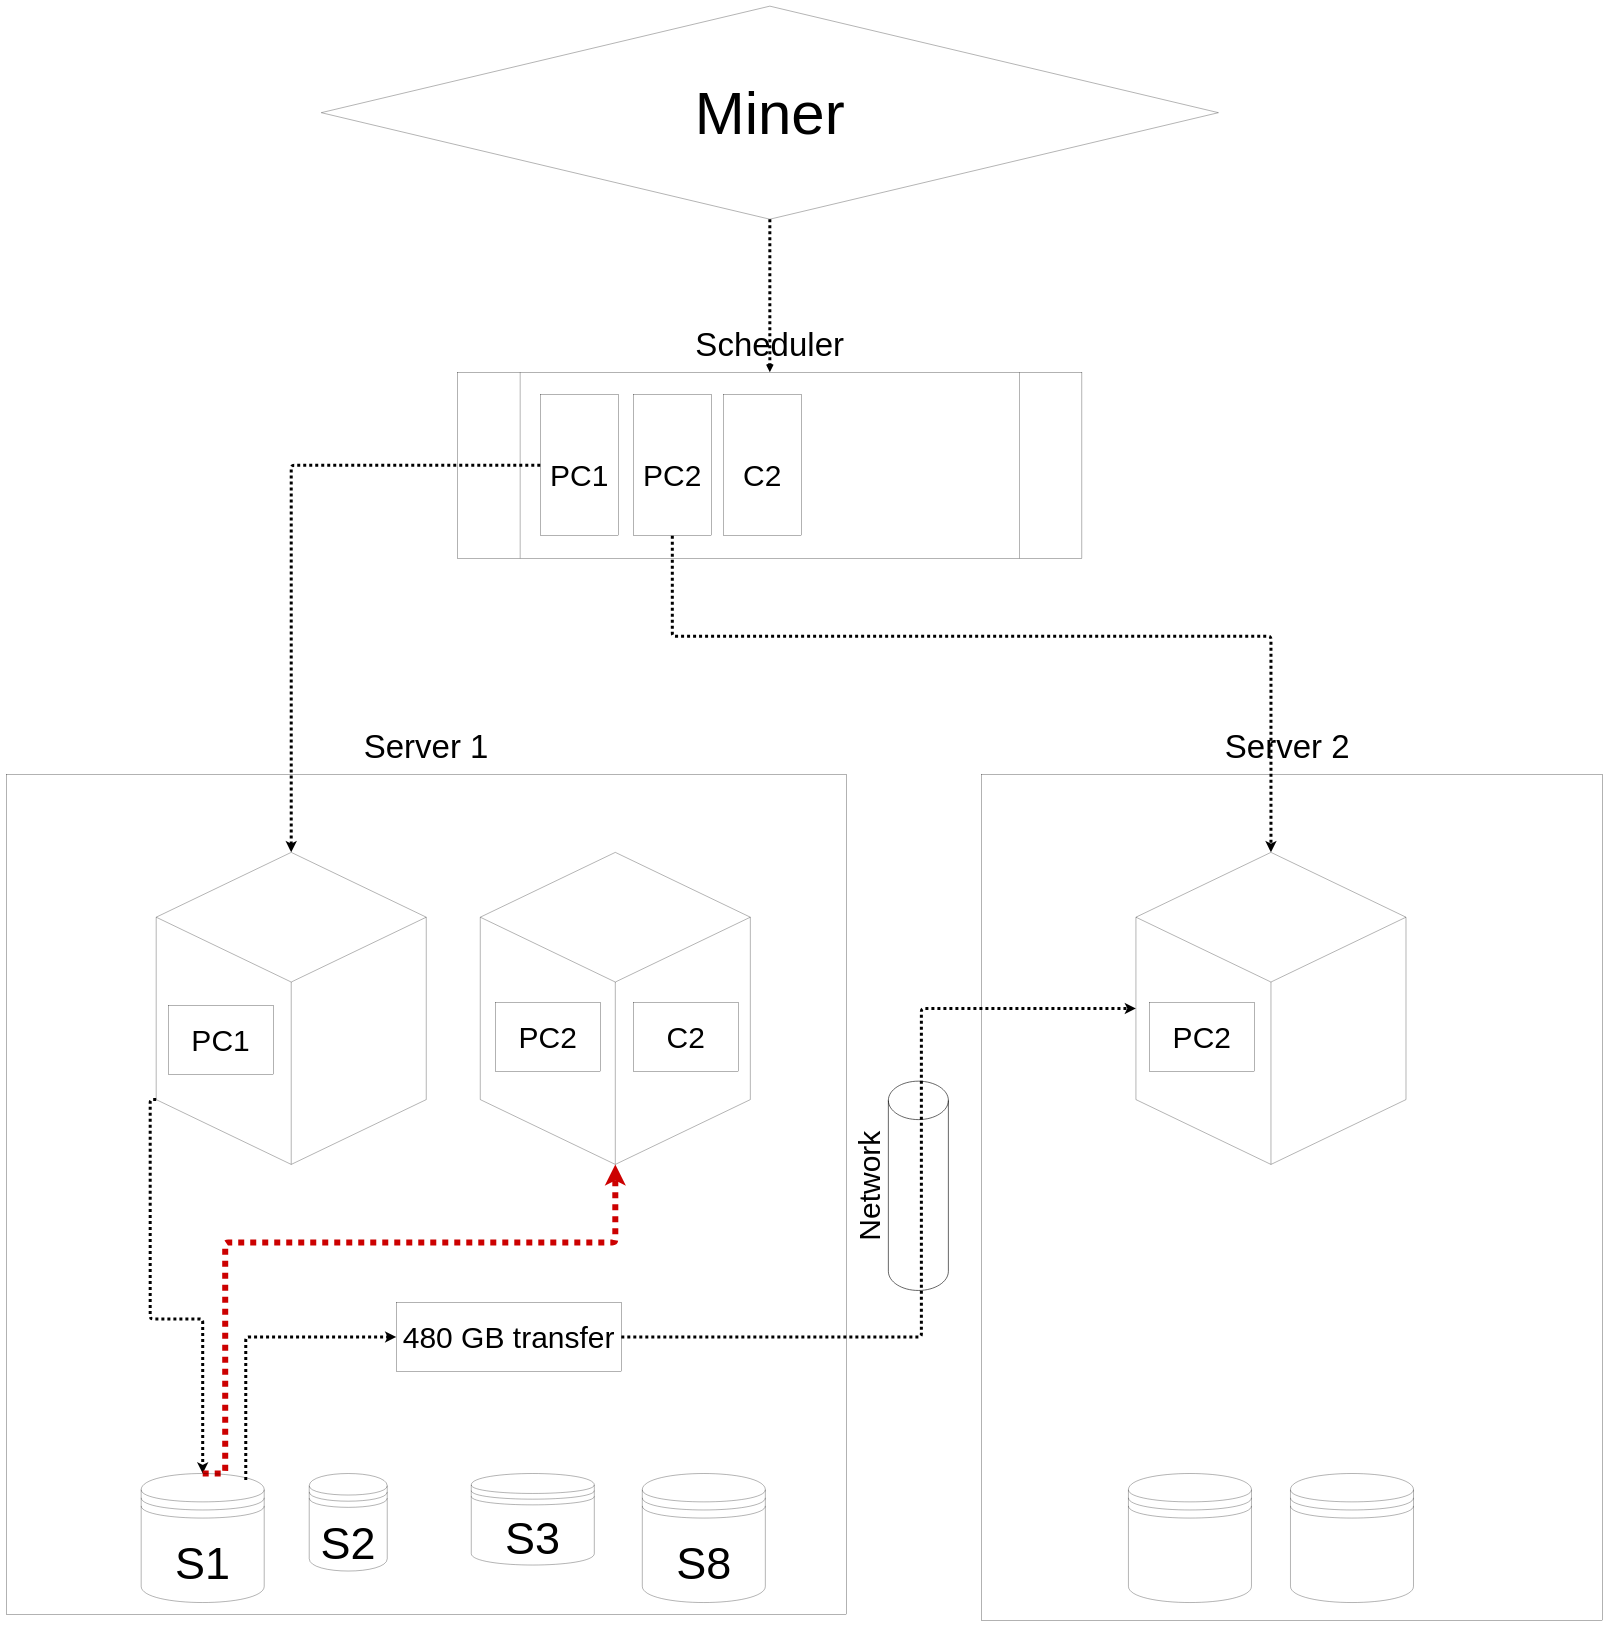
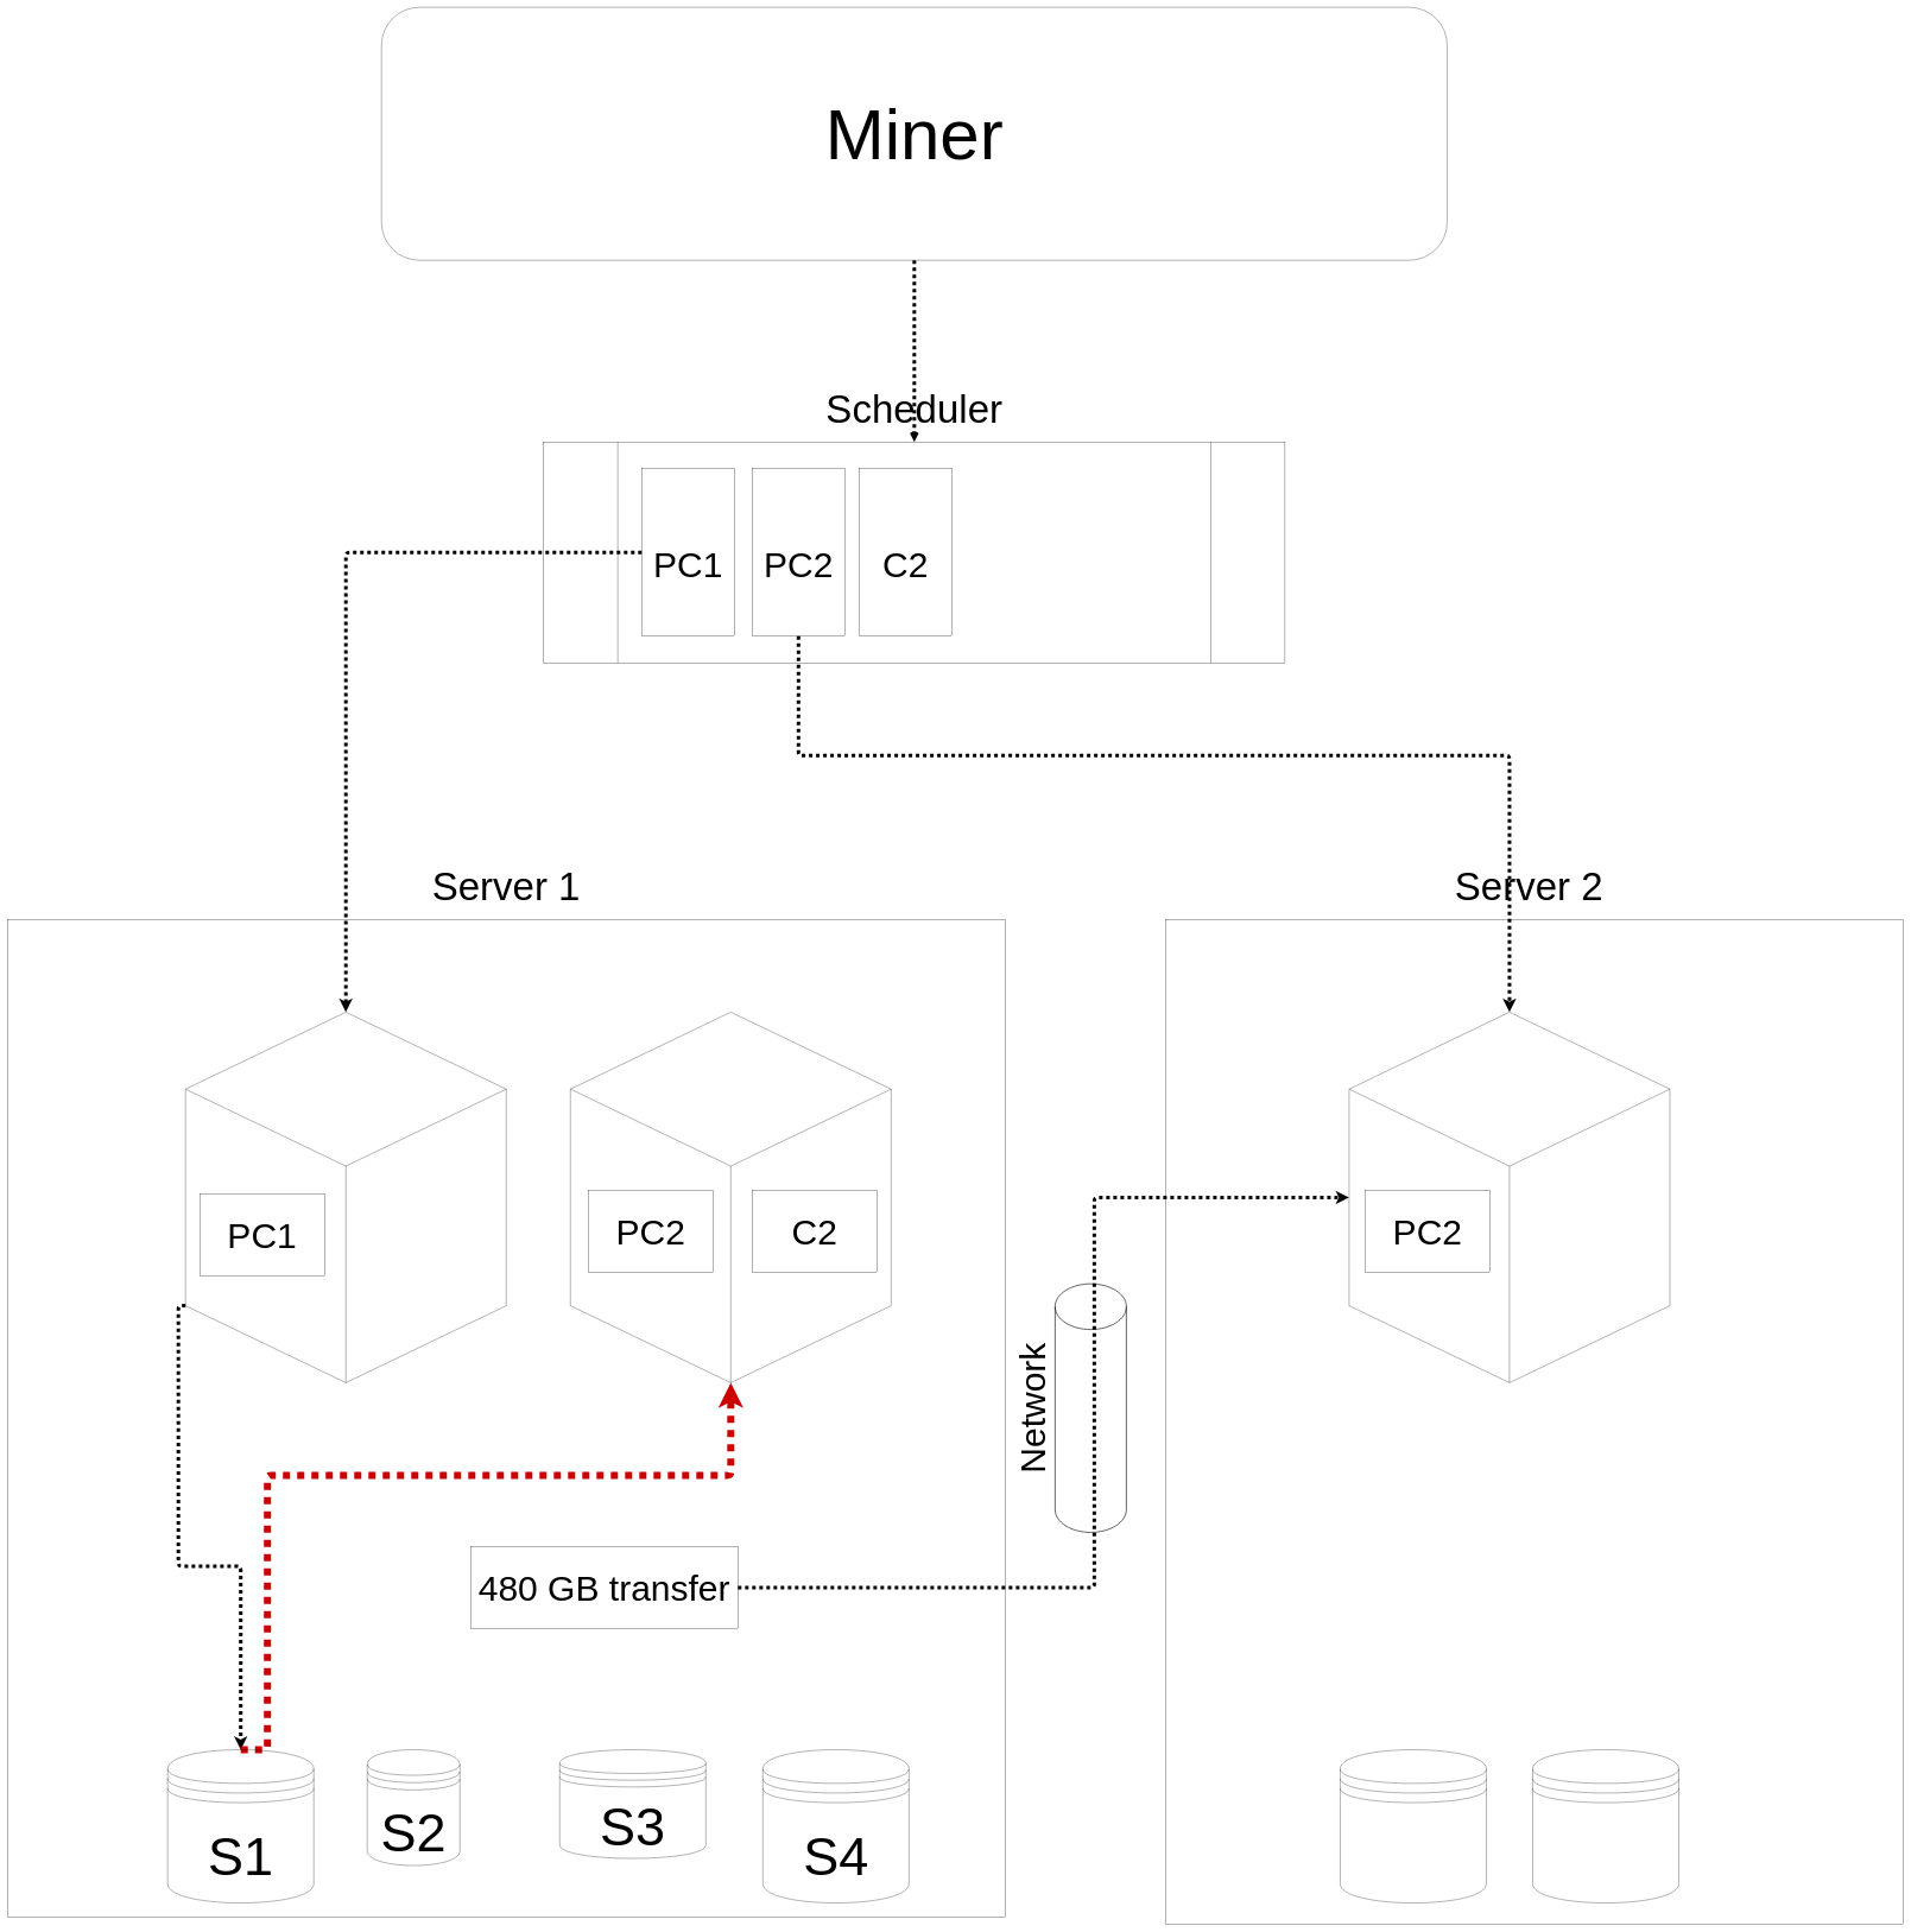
- <mxCell id="3" value="Miner" style="rhombus;whiteSpace=wrap;html=1;fontSize=200;gradientColor=none;align=center;fillColor=none;" parent="1" vertex="1"><mxGeometry x="1070" y="20" width="2990" height="710" as="geometry" /></mxCell>
+ <mxCell id="3" value="Miner" style="rounded=1;whiteSpace=wrap;html=1;fontSize=200;gradientColor=none;align=center;fillColor=none;" parent="1" vertex="1"><mxGeometry x="1070" y="20" width="2990" height="710" as="geometry" /></mxCell>
- <mxCell id="17" style="edgeStyle=orthogonalEdgeStyle;rounded=1;orthogonalLoop=1;jettySize=auto;html=1;exitX=0.85;exitY=0.05;exitDx=0;exitDy=0;exitPerimeter=0;entryX=0;entryY=0.5;entryDx=0;entryDy=0;dashed=1;dashPattern=1 1;fontSize=100;strokeWidth=10;" parent="1" source="19" target="29" edge="1"><mxGeometry relative="1" as="geometry"><Array as="points"><mxPoint x="819" y="4455" /></Array></mxGeometry></mxCell>
- <mxCell id="22" value="&lt;font style=&quot;font-size: 150px&quot;&gt;S8&lt;/font&gt;" style="shape=datastore;whiteSpace=wrap;html=1;fontSize=200;fillColor=none;gradientColor=none;align=center;" parent="1" vertex="1"><mxGeometry x="2140" y="4910" width="410" height="430" as="geometry" /></mxCell>
+ <mxCell id="22" value="&lt;font style=&quot;font-size: 150px&quot;&gt;S4&lt;/font&gt;" style="shape=datastore;whiteSpace=wrap;html=1;fontSize=200;fillColor=none;gradientColor=none;align=center;" parent="1" vertex="1"><mxGeometry x="2140" y="4910" width="410" height="430" as="geometry" /></mxCell>
